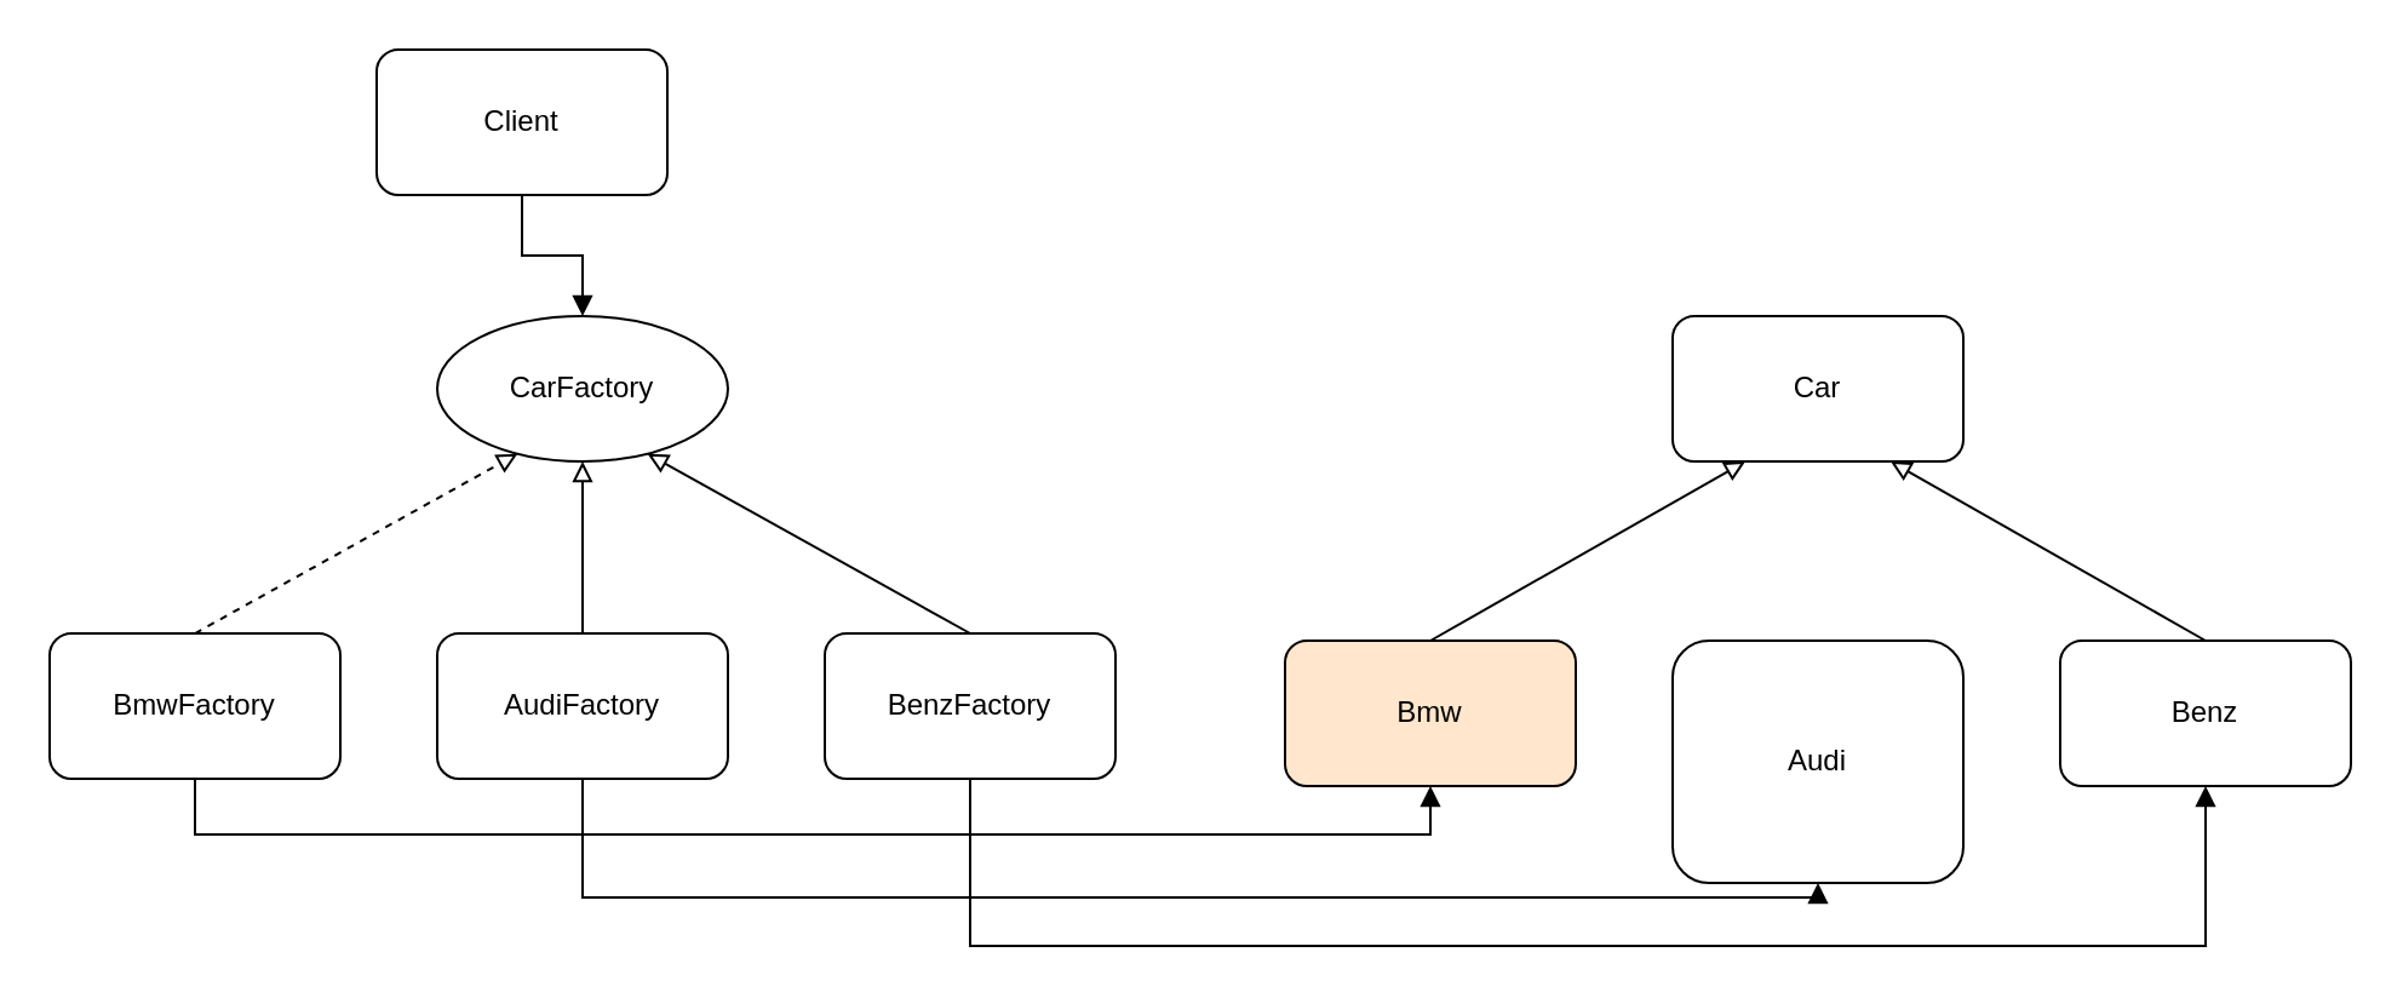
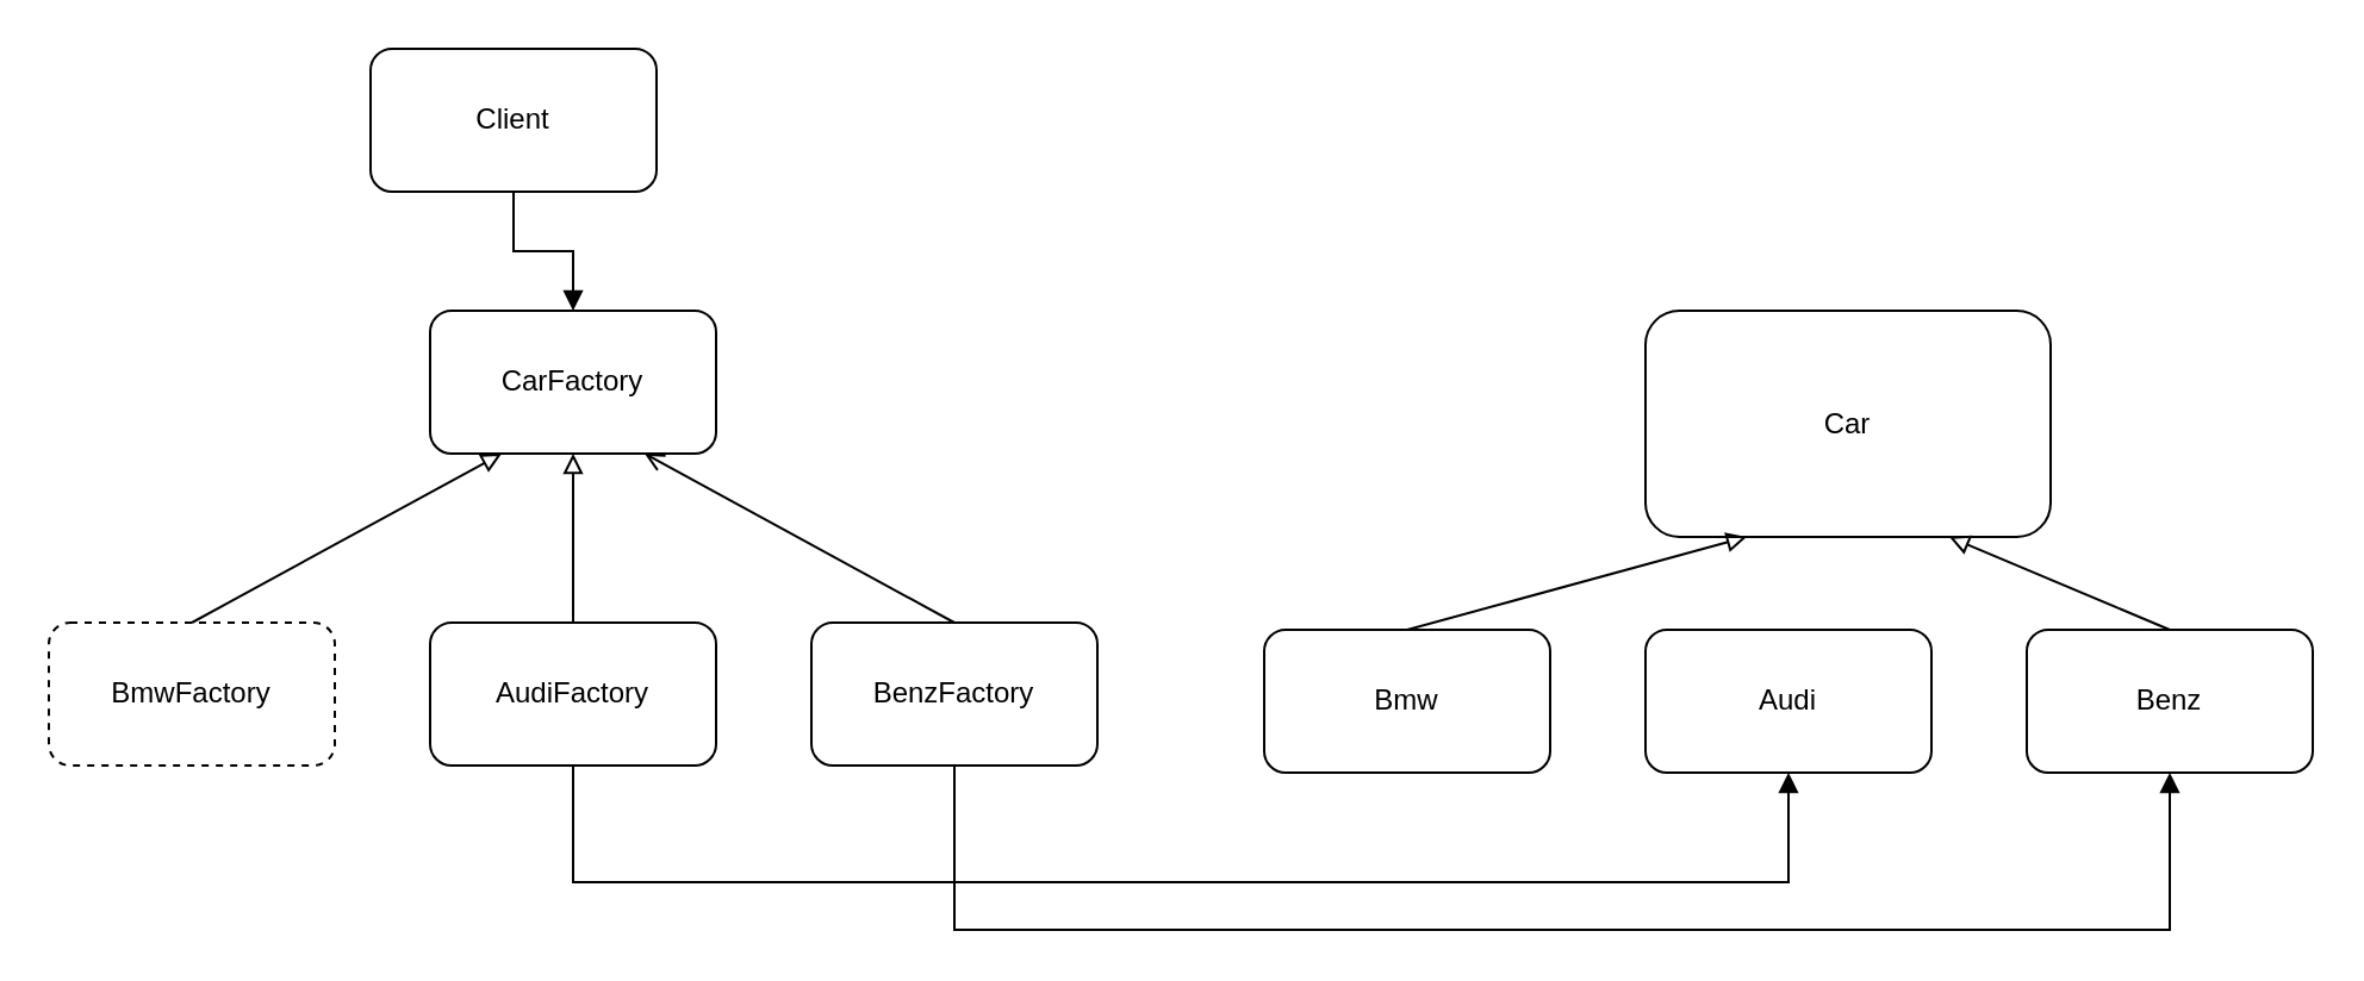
- <mxCell id="14" value="CarFactory" style="ellipse;whiteSpace=wrap;html=1;" vertex="1" parent="1"><mxGeometry x="180" y="130" width="120" height="60" as="geometry" /></mxCell>
+ <mxCell id="14" value="CarFactory" style="rounded=1;whiteSpace=wrap;html=1;" vertex="1" parent="1"><mxGeometry x="180" y="130" width="120" height="60" as="geometry" /></mxCell>
- <mxCell id="2" value="Car" style="rounded=1;whiteSpace=wrap;html=1;" vertex="1" parent="1"><mxGeometry x="690" y="130" width="120" height="60" as="geometry" /></mxCell>
+ <mxCell id="2" value="Car" style="rounded=1;whiteSpace=wrap;html=1;" vertex="1" parent="1"><mxGeometry x="690" y="130" width="170" height="95" as="geometry" /></mxCell>
- <mxCell id="17" value="" style="endArrow=block;html=1;endFill=0;exitX=0.5;exitY=0;exitDx=0;exitDy=0;entryX=0.75;entryY=1;entryDx=0;entryDy=0;" edge="1" parent="1" source="13" target="14"><mxGeometry width="50" height="50" relative="1" as="geometry"><mxPoint x="363.397" y="129.793" as="sourcePoint" /><mxPoint x="430" y="170" as="targetPoint" /></mxGeometry></mxCell>
+ <mxCell id="17" value="" style="endArrow=open;html=1;endFill=0;exitX=0.5;exitY=0;exitDx=0;exitDy=0;entryX=0.75;entryY=1;entryDx=0;entryDy=0;" edge="1" parent="1" source="13" target="14"><mxGeometry width="50" height="50" relative="1" as="geometry"><mxPoint x="363.397" y="129.793" as="sourcePoint" /><mxPoint x="430" y="170" as="targetPoint" /></mxGeometry></mxCell>
- <mxCell id="15" value="" style="endArrow=block;html=1;endFill=0;exitX=0.5;exitY=0;exitDx=0;exitDy=0;entryX=0.25;entryY=1;entryDx=0;entryDy=0;dashed=1;" edge="1" parent="1" source="11" target="14"><mxGeometry width="50" height="50" relative="1" as="geometry"><mxPoint x="70" y="180" as="sourcePoint" /><mxPoint x="120" y="130" as="targetPoint" /></mxGeometry></mxCell>
+ <mxCell id="15" value="" style="endArrow=block;html=1;endFill=0;exitX=0.5;exitY=0;exitDx=0;exitDy=0;entryX=0.25;entryY=1;entryDx=0;entryDy=0;" edge="1" parent="1" source="11" target="14"><mxGeometry width="50" height="50" relative="1" as="geometry"><mxPoint x="70" y="180" as="sourcePoint" /><mxPoint x="120" y="130" as="targetPoint" /></mxGeometry></mxCell>
- <mxCell id="11" value="BmwFactory" style="rounded=1;whiteSpace=wrap;html=1;" vertex="1" parent="1"><mxGeometry x="20" y="261" width="120" height="60" as="geometry" /></mxCell>
+ <mxCell id="11" value="BmwFactory" style="rounded=1;whiteSpace=wrap;html=1;dashed=1;" vertex="1" parent="1"><mxGeometry x="20" y="261" width="120" height="60" as="geometry" /></mxCell>
- <mxCell id="6" value="Bmw" style="rounded=1;whiteSpace=wrap;html=1;fillColor=#ffe6cc;" vertex="1" parent="1"><mxGeometry x="530" y="264" width="120" height="60" as="geometry" /></mxCell>
+ <mxCell id="6" value="Bmw" style="rounded=1;whiteSpace=wrap;html=1;" vertex="1" parent="1"><mxGeometry x="530" y="264" width="120" height="60" as="geometry" /></mxCell>
- <mxCell id="5" value="Audi" style="rounded=1;whiteSpace=wrap;html=1;" vertex="1" parent="1"><mxGeometry x="690" y="264" width="120" height="100" as="geometry" /></mxCell>
+ <mxCell id="5" value="Audi" style="rounded=1;whiteSpace=wrap;html=1;" vertex="1" parent="1"><mxGeometry x="690" y="264" width="120" height="60" as="geometry" /></mxCell>
- <mxCell id="10" style="edgeStyle=orthogonalEdgeStyle;rounded=0;orthogonalLoop=1;jettySize=auto;html=1;exitX=0.5;exitY=1;exitDx=0;exitDy=0;entryX=0.5;entryY=1;entryDx=0;entryDy=0;endArrow=block;endFill=1;" edge="1" parent="1" source="11" target="6"><mxGeometry relative="1" as="geometry" /></mxCell>
